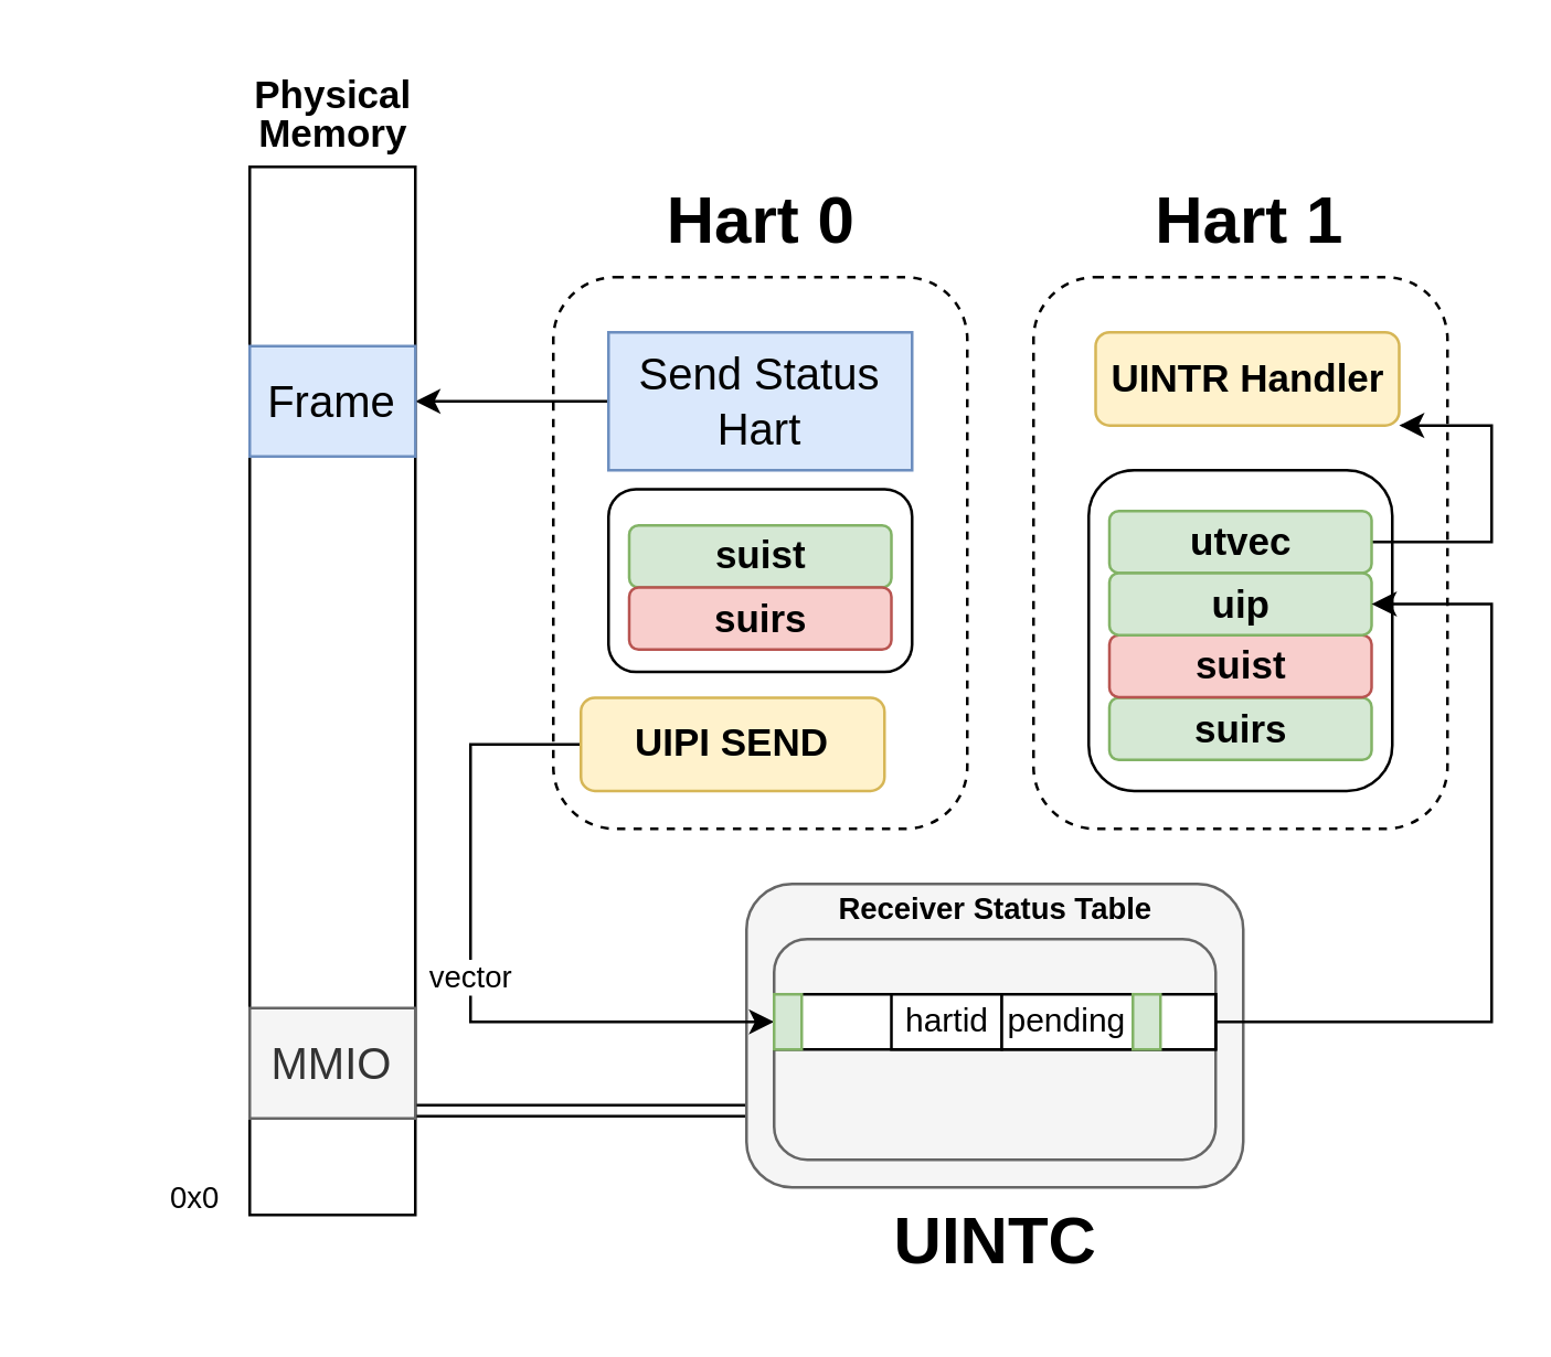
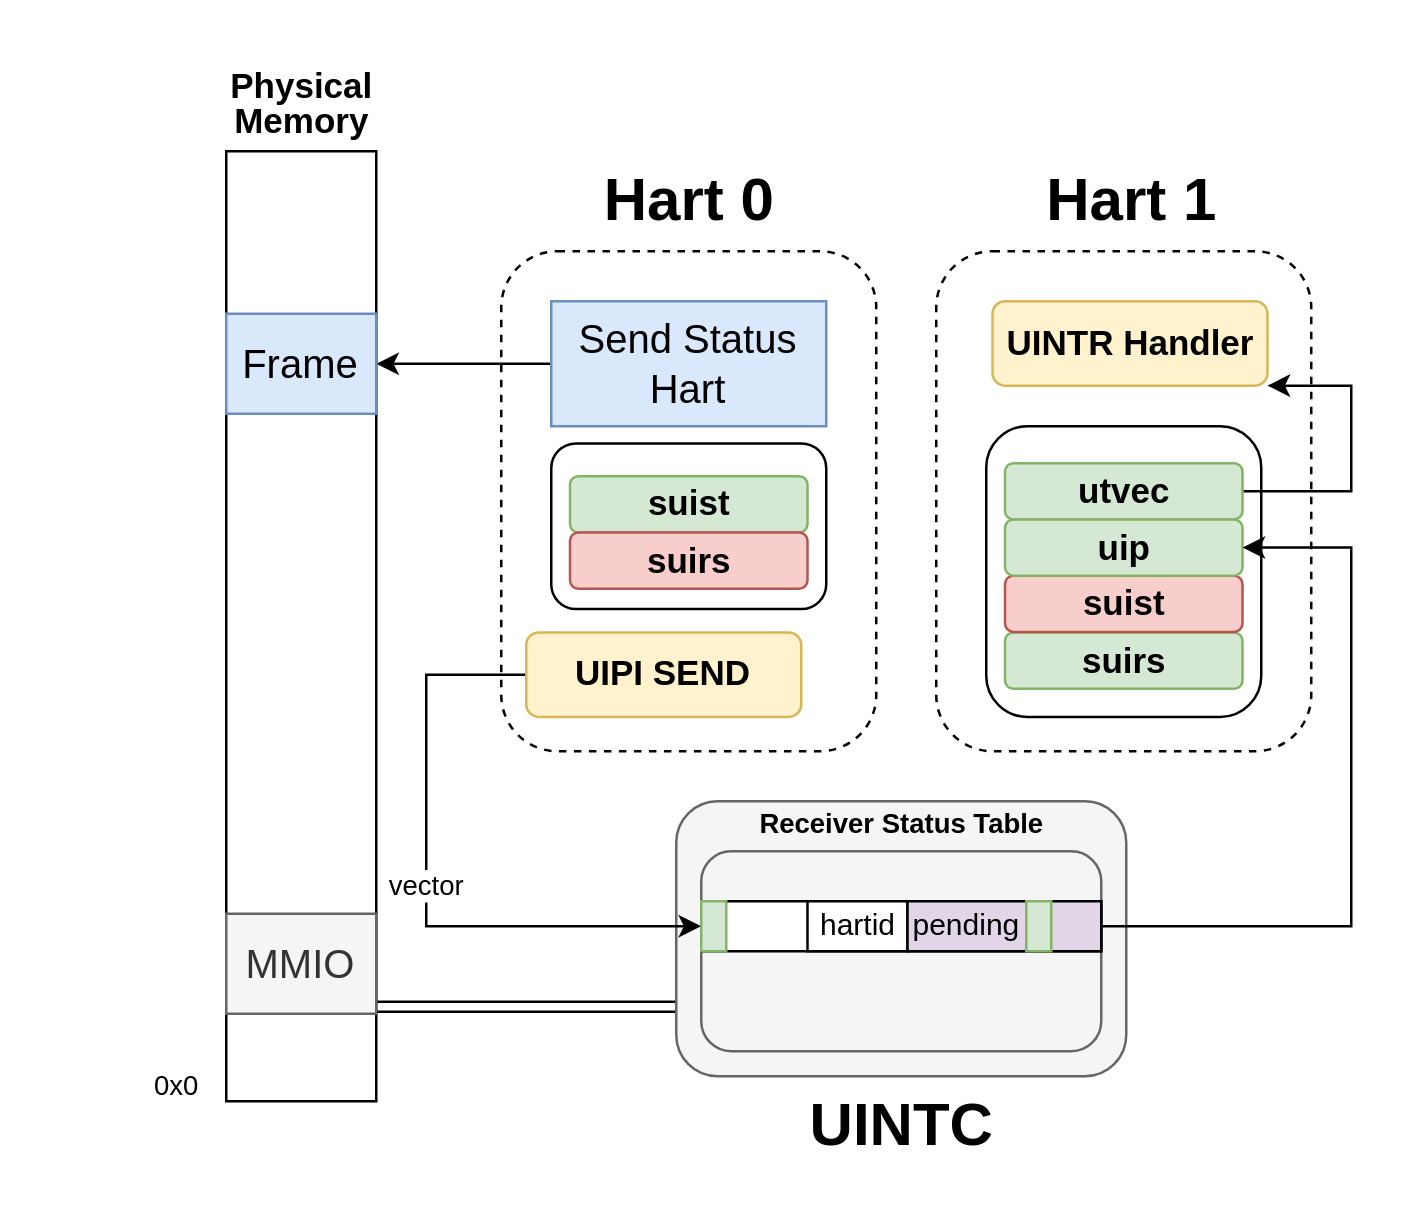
- <mxCell id="33" value="pending" style="rounded=0;whiteSpace=wrap;html=1;align=left;" vertex="1" parent="1"><mxGeometry x="362.5" y="360" width="77.5" height="20" as="geometry" /></mxCell>
+ <mxCell id="33" value="pending" style="rounded=0;whiteSpace=wrap;html=1;align=left;fillColor=#e1d5e7;" vertex="1" parent="1"><mxGeometry x="362.5" y="360" width="77.5" height="20" as="geometry" /></mxCell>
